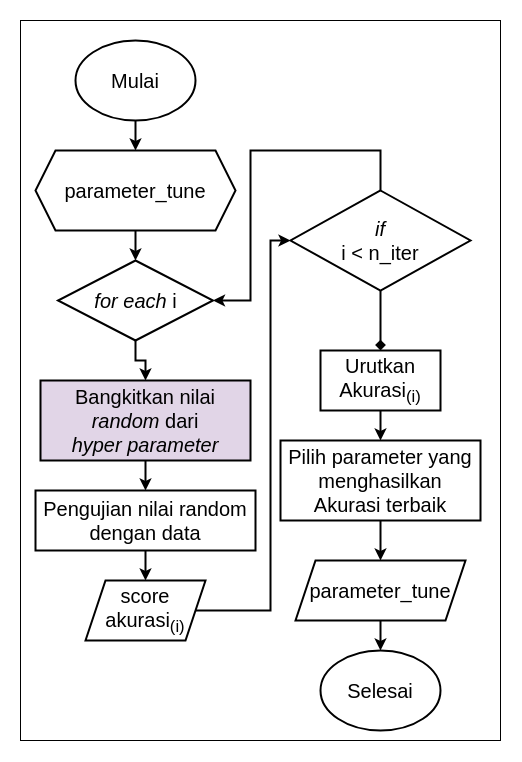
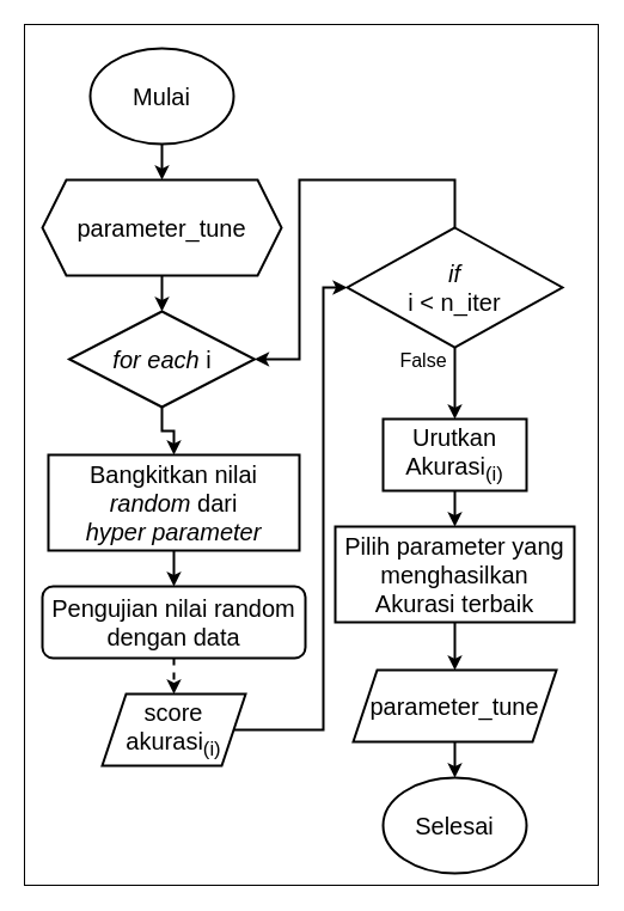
+ <mxCell id="23" value="&lt;font style=&quot;font-size: 16px&quot;&gt;False&lt;/font&gt;" style="text;html=1;strokeColor=none;fillColor=none;align=center;verticalAlign=middle;whiteSpace=wrap;rounded=0;" vertex="1" parent="2"><mxGeometry x="314" y="271" width="40" height="20" as="geometry" /></mxCell>
- <mxCell id="19" value="" style="endArrow=diamond;html=1;strokeWidth=2;exitX=0.5;exitY=1;exitDx=0;exitDy=0;entryX=0.5;entryY=0;entryDx=0;entryDy=0;" edge="1" parent="2" source="13" target="18"><mxGeometry width="50" height="50" relative="1" as="geometry"><mxPoint x="250" y="320" as="sourcePoint" /><mxPoint x="300" y="270" as="targetPoint" /></mxGeometry></mxCell>
+ <mxCell id="19" value="" style="endArrow=classic;html=1;strokeWidth=2;exitX=0.5;exitY=1;exitDx=0;exitDy=0;entryX=0.5;entryY=0;entryDx=0;entryDy=0;" edge="1" parent="2" source="13" target="18"><mxGeometry width="50" height="50" relative="1" as="geometry"><mxPoint x="250" y="320" as="sourcePoint" /><mxPoint x="300" y="270" as="targetPoint" /></mxGeometry></mxCell>
- <mxCell id="6" value="&lt;span style=&quot;font-size: 20px&quot;&gt;Bangkitkan nilai &lt;br&gt;&lt;i&gt;random&lt;/i&gt; dari &lt;br&gt;&lt;i&gt;hyper parameter&lt;/i&gt;&lt;/span&gt;" style="rounded=0;whiteSpace=wrap;html=1;strokeWidth=2;fillColor=#e1d5e7;" parent="2" vertex="1"><mxGeometry x="20" y="360" width="210" height="80" as="geometry" /></mxCell>
+ <mxCell id="6" value="&lt;span style=&quot;font-size: 20px&quot;&gt;Bangkitkan nilai &lt;br&gt;&lt;i&gt;random&lt;/i&gt; dari &lt;br&gt;&lt;i&gt;hyper parameter&lt;/i&gt;&lt;/span&gt;" style="rounded=0;whiteSpace=wrap;html=1;strokeWidth=2;" parent="2" vertex="1"><mxGeometry x="20" y="360" width="210" height="80" as="geometry" /></mxCell>
- <mxCell id="7" value="&lt;span style=&quot;font-size: 20px&quot;&gt;Pengujian nilai random&lt;br&gt;dengan data&lt;br&gt;&lt;/span&gt;" style="rounded=0;whiteSpace=wrap;html=1;strokeWidth=2;" parent="2" vertex="1"><mxGeometry x="15" y="470" width="220" height="60" as="geometry" /></mxCell>
+ <mxCell id="7" value="&lt;span style=&quot;font-size: 20px&quot;&gt;Pengujian nilai random&lt;br&gt;dengan data&lt;br&gt;&lt;/span&gt;" style="whiteSpace=wrap;html=1;strokeWidth=2;rounded=1;" parent="2" vertex="1"><mxGeometry x="15" y="470" width="220" height="60" as="geometry" /></mxCell>
- <mxCell id="15" value="" style="endArrow=classic;html=1;strokeWidth=2;exitX=0.5;exitY=1;exitDx=0;exitDy=0;entryX=0.5;entryY=0;entryDx=0;entryDy=0;" edge="1" parent="2" source="7" target="14"><mxGeometry width="50" height="50" relative="1" as="geometry"><mxPoint x="100" y="490" as="sourcePoint" /><mxPoint x="150" y="440" as="targetPoint" /></mxGeometry></mxCell>
+ <mxCell id="15" value="" style="endArrow=classic;html=1;strokeWidth=2;exitX=0.5;exitY=1;exitDx=0;exitDy=0;entryX=0.5;entryY=0;entryDx=0;entryDy=0;dashed=1;" edge="1" parent="2" source="7" target="14"><mxGeometry width="50" height="50" relative="1" as="geometry"><mxPoint x="100" y="490" as="sourcePoint" /><mxPoint x="150" y="440" as="targetPoint" /></mxGeometry></mxCell>
